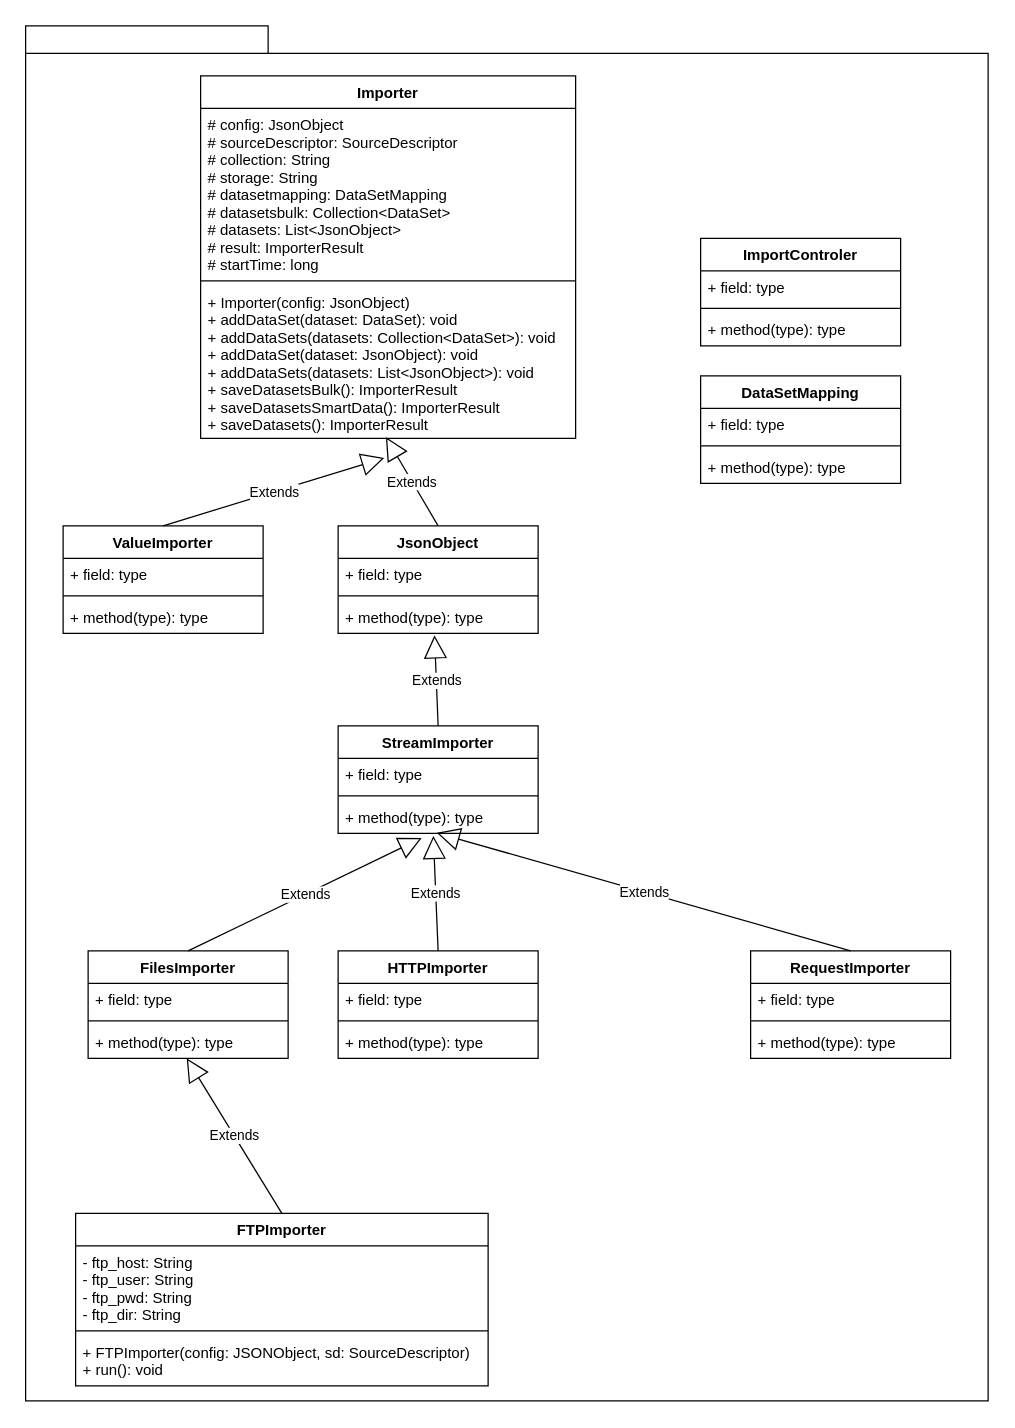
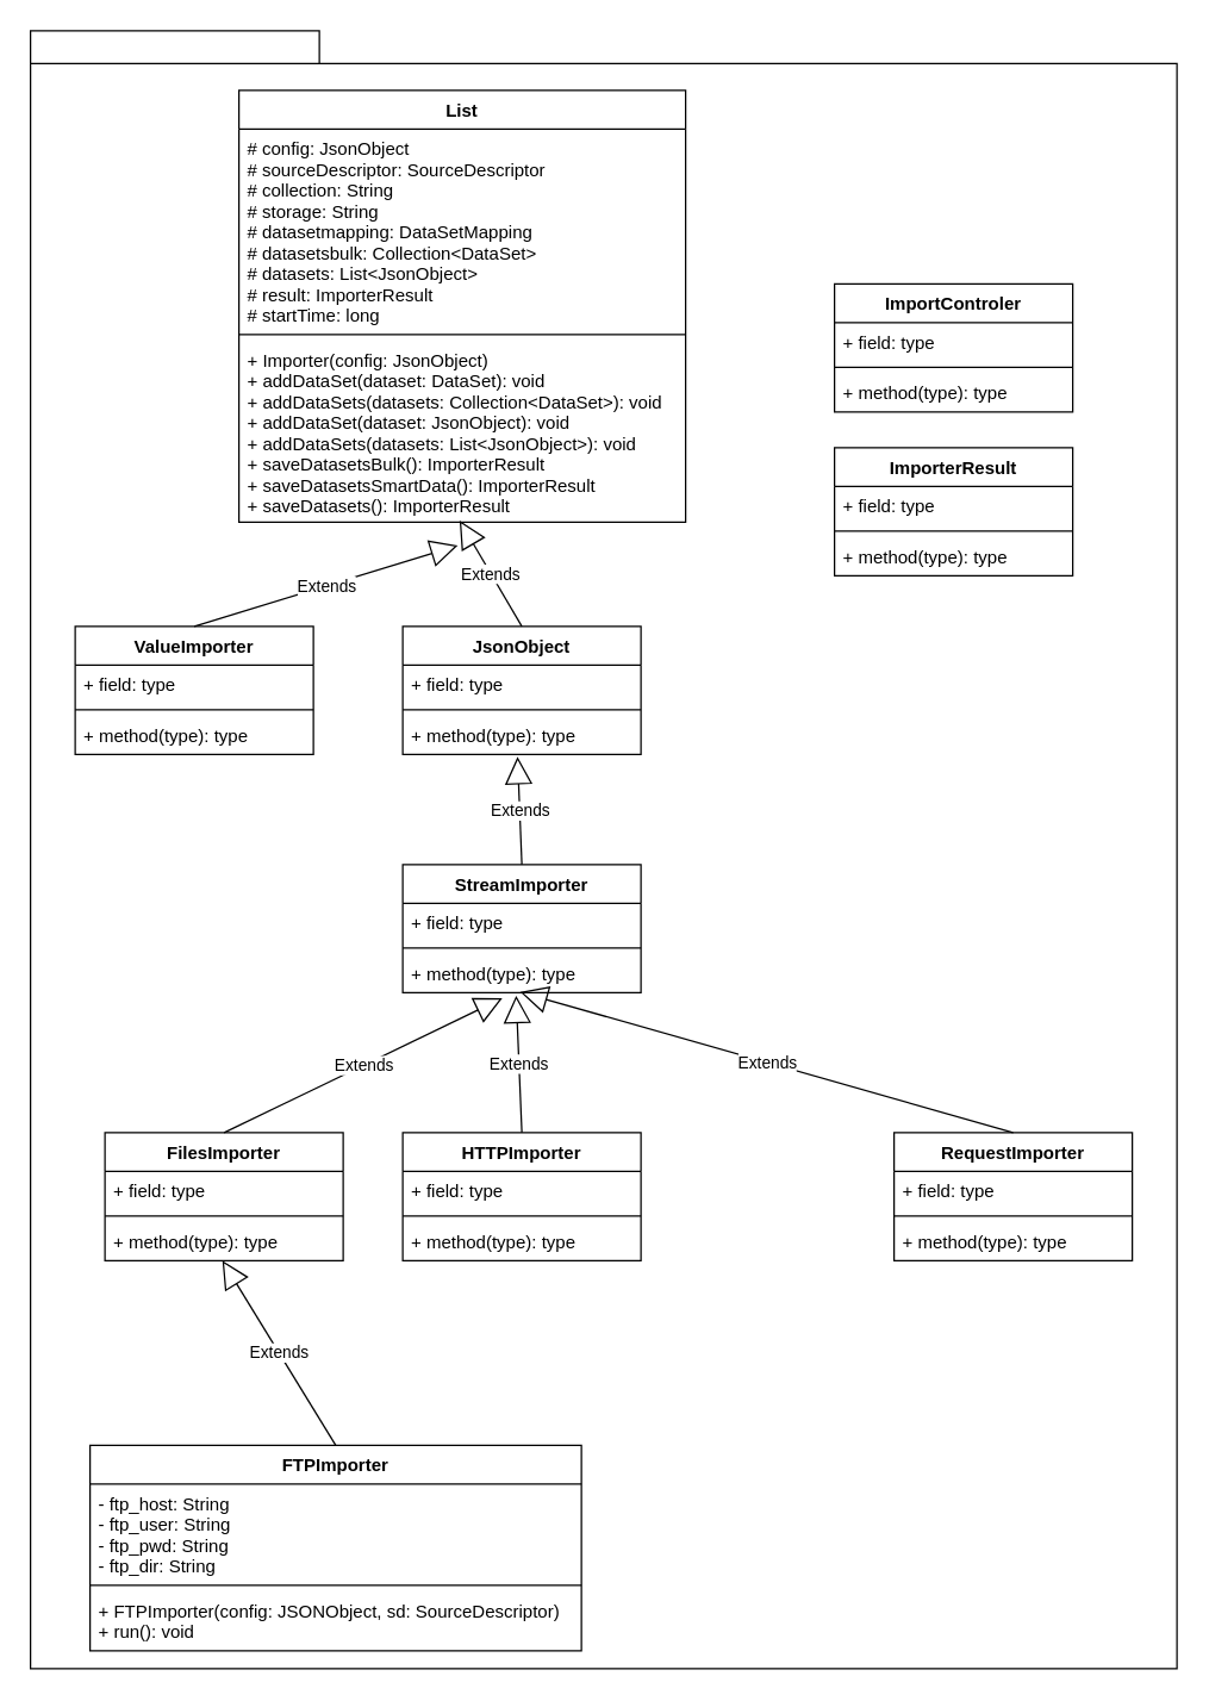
- <mxCell id="3" value="Importer" style="swimlane;fontStyle=1;align=center;verticalAlign=top;childLayout=stackLayout;horizontal=1;startSize=26;horizontalStack=0;resizeParent=1;resizeParentMax=0;resizeLast=0;collapsible=1;marginBottom=0;" parent="1" vertex="1"><mxGeometry x="160" y="60" width="300" height="290" as="geometry" /></mxCell>
+ <mxCell id="3" value="List" style="swimlane;fontStyle=1;align=center;verticalAlign=top;childLayout=stackLayout;horizontal=1;startSize=26;horizontalStack=0;resizeParent=1;resizeParentMax=0;resizeLast=0;collapsible=1;marginBottom=0;" parent="1" vertex="1"><mxGeometry x="160" y="60" width="300" height="290" as="geometry" /></mxCell>
- <mxCell id="23" value="DataSetMapping" style="swimlane;fontStyle=1;align=center;verticalAlign=top;childLayout=stackLayout;horizontal=1;startSize=26;horizontalStack=0;resizeParent=1;resizeParentMax=0;resizeLast=0;collapsible=1;marginBottom=0;" parent="1" vertex="1"><mxGeometry x="560" y="300" width="160" height="86" as="geometry" /></mxCell>
+ <mxCell id="23" value="ImporterResult" style="swimlane;fontStyle=1;align=center;verticalAlign=top;childLayout=stackLayout;horizontal=1;startSize=26;horizontalStack=0;resizeParent=1;resizeParentMax=0;resizeLast=0;collapsible=1;marginBottom=0;" parent="1" vertex="1"><mxGeometry x="560" y="300" width="160" height="86" as="geometry" /></mxCell>
